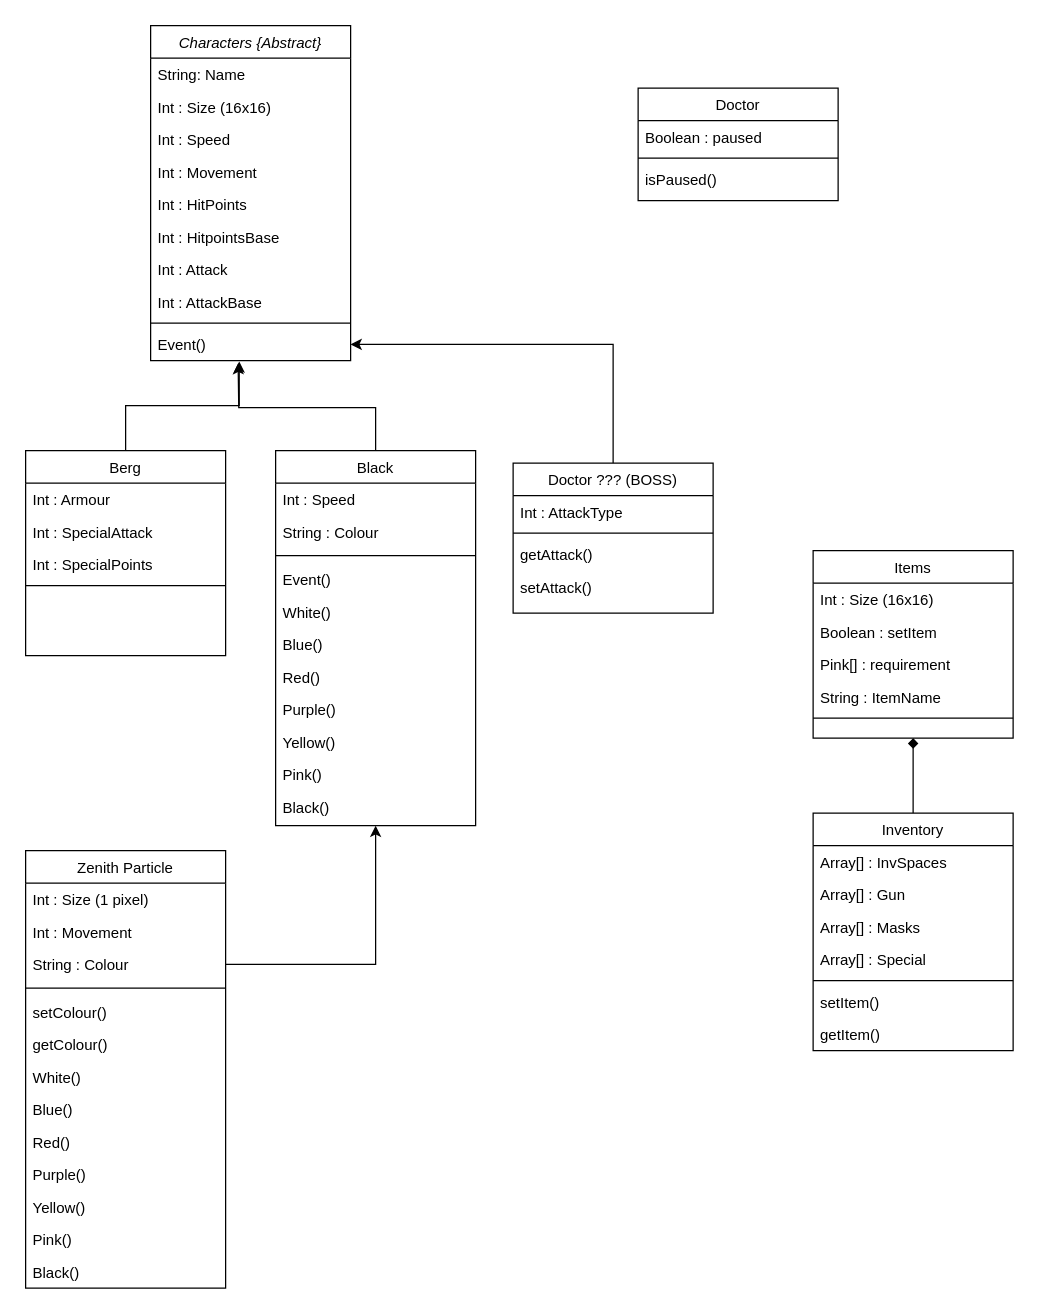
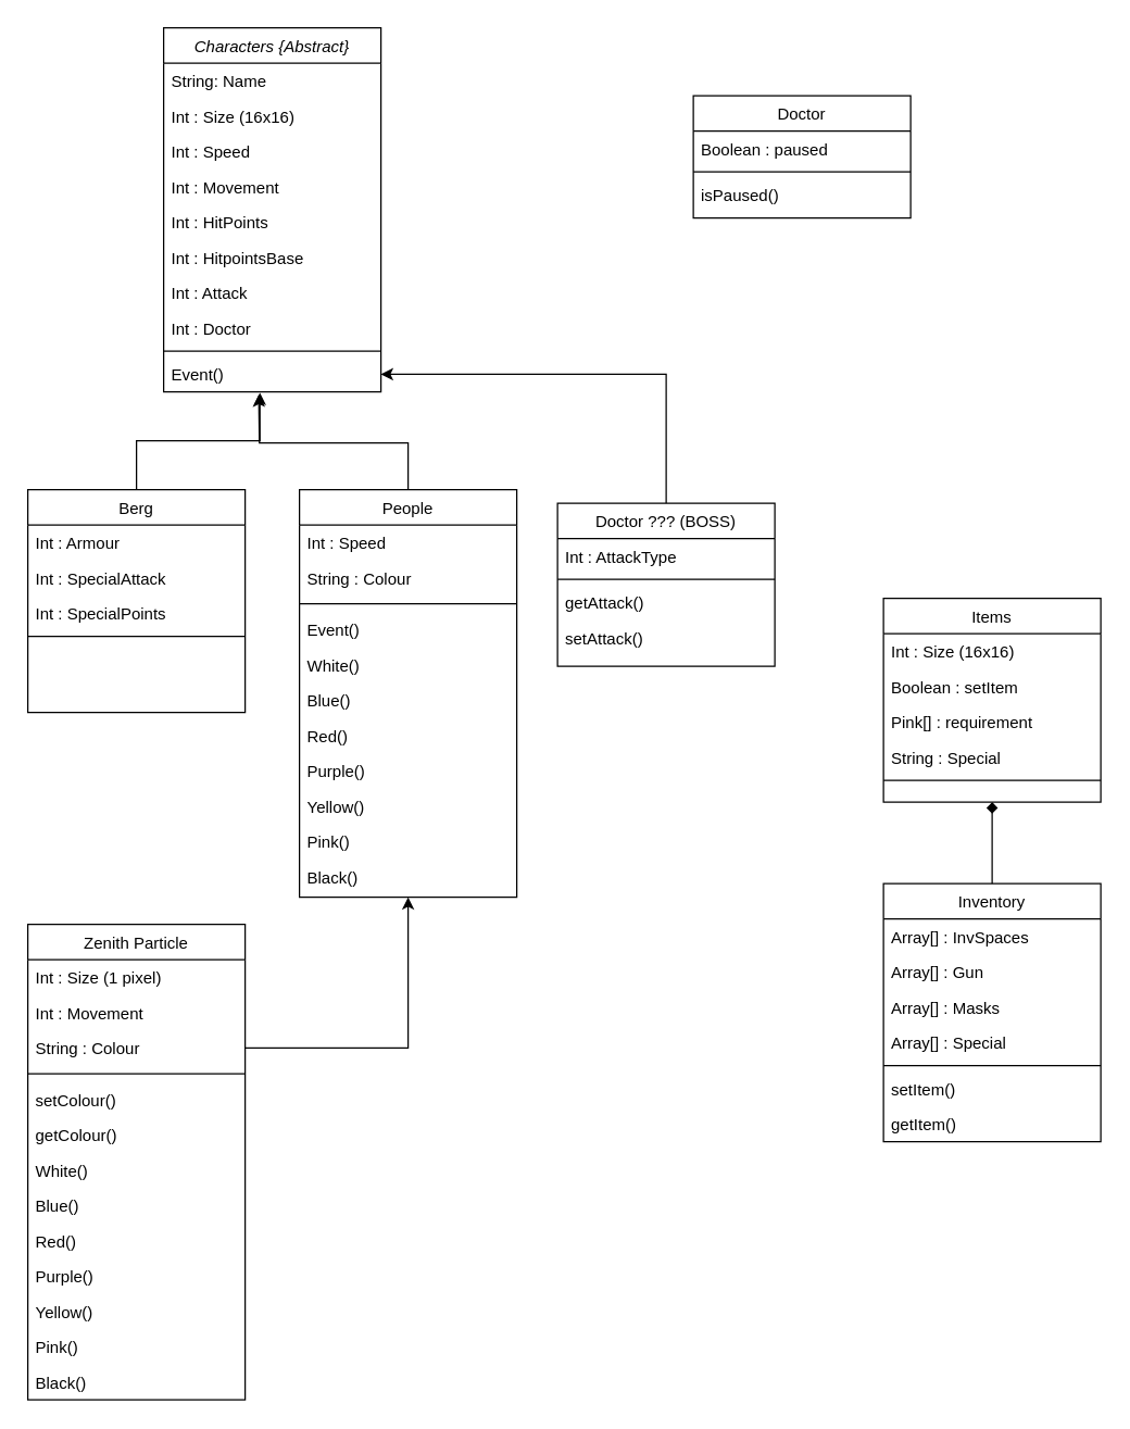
- <mxCell id="10" value="Int : AttackBase" style="text;align=left;verticalAlign=top;spacingLeft=4;spacingRight=4;overflow=hidden;rotatable=0;points=[[0,0.5],[1,0.5]];portConstraint=eastwest;rounded=0;shadow=0;html=0;" vertex="1" parent="2"><mxGeometry y="208" width="160" height="26" as="geometry" /></mxCell>
+ <mxCell id="10" value="Int : Doctor" style="text;align=left;verticalAlign=top;spacingLeft=4;spacingRight=4;overflow=hidden;rotatable=0;points=[[0,0.5],[1,0.5]];portConstraint=eastwest;rounded=0;shadow=0;html=0;" vertex="1" parent="2"><mxGeometry y="208" width="160" height="26" as="geometry" /></mxCell>
- <mxCell id="20" value="Black" style="swimlane;fontStyle=0;align=center;verticalAlign=top;childLayout=stackLayout;horizontal=1;startSize=26;horizontalStack=0;resizeParent=1;resizeLast=0;collapsible=1;marginBottom=0;rounded=0;shadow=0;strokeWidth=1;" parent="1" vertex="1"><mxGeometry x="220" y="360" width="160" height="300" as="geometry"><mxRectangle x="340" y="380" width="170" height="26" as="alternateBounds" /></mxGeometry></mxCell>
+ <mxCell id="20" value="People" style="swimlane;fontStyle=0;align=center;verticalAlign=top;childLayout=stackLayout;horizontal=1;startSize=26;horizontalStack=0;resizeParent=1;resizeLast=0;collapsible=1;marginBottom=0;rounded=0;shadow=0;strokeWidth=1;" parent="1" vertex="1"><mxGeometry x="220" y="360" width="160" height="300" as="geometry"><mxRectangle x="340" y="380" width="170" height="26" as="alternateBounds" /></mxGeometry></mxCell>
- <mxCell id="56" value="String : ItemName" style="text;align=left;verticalAlign=top;spacingLeft=4;spacingRight=4;overflow=hidden;rotatable=0;points=[[0,0.5],[1,0.5]];portConstraint=eastwest;" vertex="1" parent="52"><mxGeometry y="104" width="160" height="26" as="geometry" /></mxCell>
+ <mxCell id="56" value="String : Special" style="text;align=left;verticalAlign=top;spacingLeft=4;spacingRight=4;overflow=hidden;rotatable=0;points=[[0,0.5],[1,0.5]];portConstraint=eastwest;" vertex="1" parent="52"><mxGeometry y="104" width="160" height="26" as="geometry" /></mxCell>
